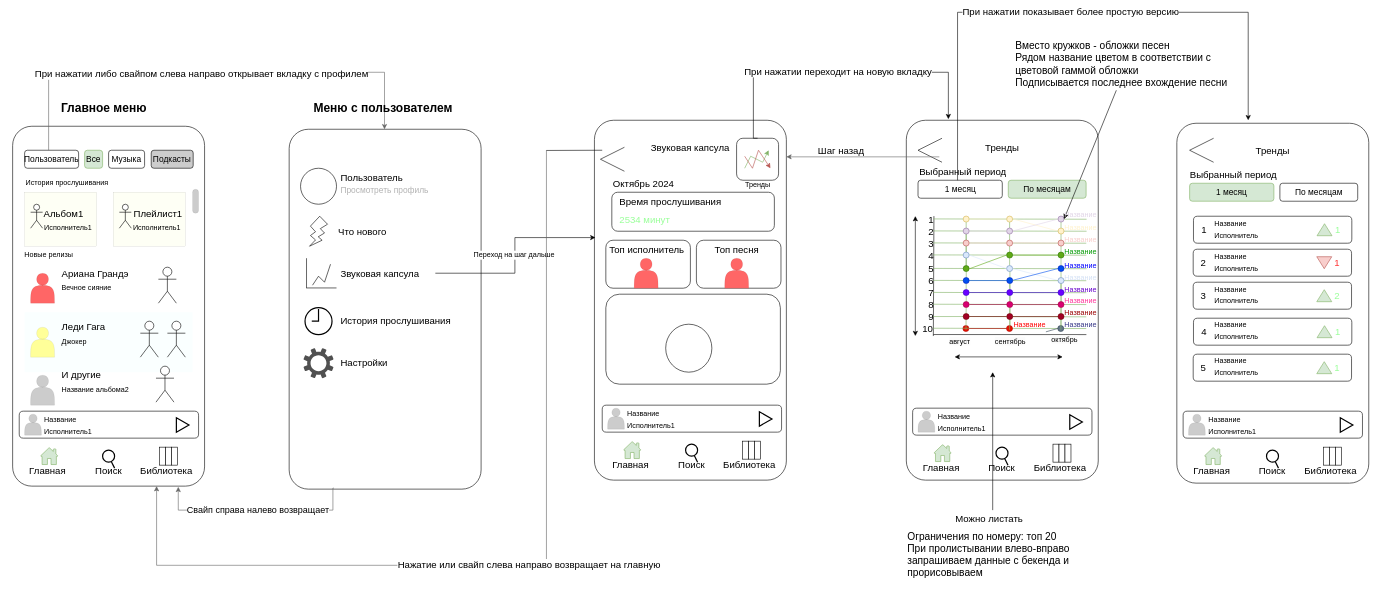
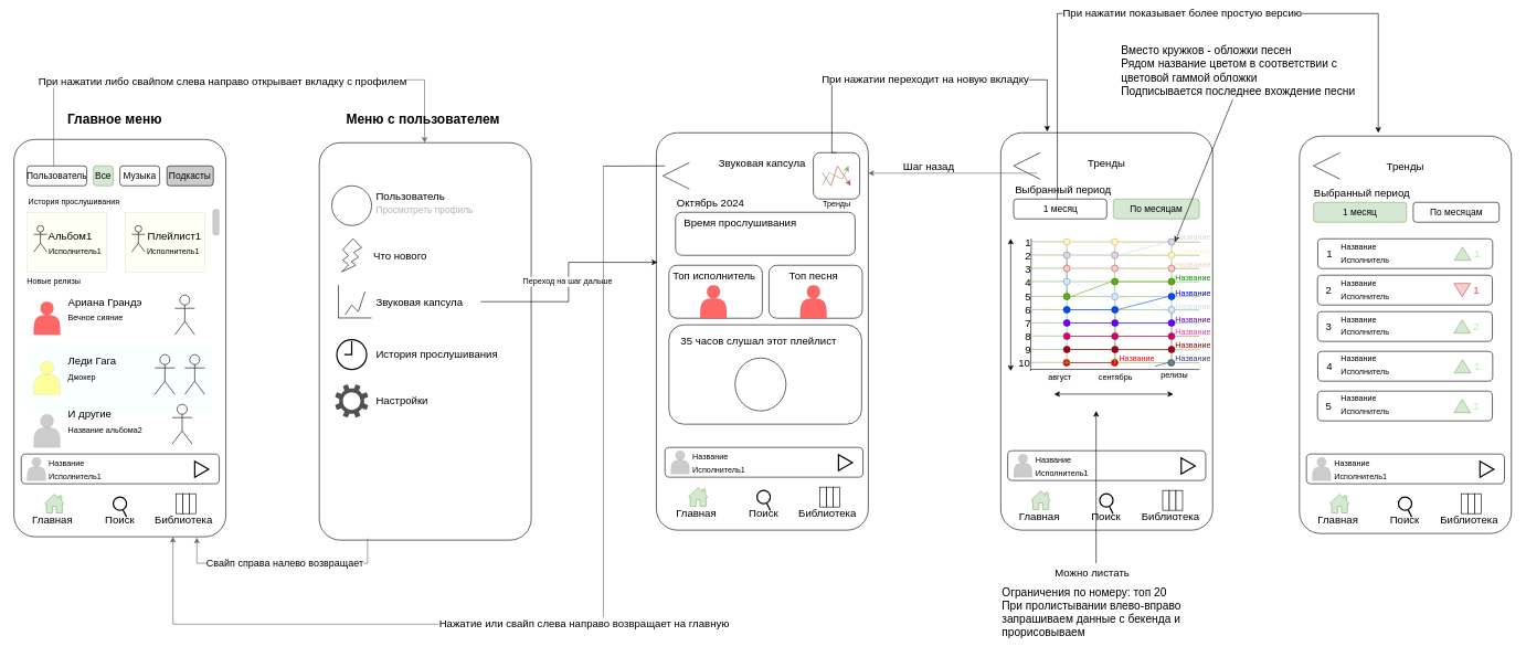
- <mxCell id="67" value="&lt;font color=&quot;#99ff99&quot;&gt;2534 минут&lt;/font&gt;" style="text;html=1;strokeColor=none;fillColor=none;align=left;verticalAlign=middle;whiteSpace=wrap;rounded=0;strokeWidth=1;fontSize=16;" parent="1" vertex="1"><mxGeometry x="1030" y="350" width="160" height="30" as="geometry" /></mxCell>
+ <mxCell id="75" value="35 часов слушал этот плейлист" style="text;html=1;strokeColor=none;fillColor=none;align=left;verticalAlign=middle;whiteSpace=wrap;rounded=0;strokeWidth=1;fontSize=16;" parent="1" vertex="1"><mxGeometry x="1025" y="500" width="255" height="30" as="geometry" /></mxCell>
- <mxCell id="131" value="&lt;span style=&quot;color: rgb(0, 0, 0); font-family: Helvetica; font-style: normal; font-variant-ligatures: normal; font-variant-caps: normal; font-weight: 400; letter-spacing: normal; orphans: 2; text-align: left; text-indent: 0px; text-transform: none; widows: 2; word-spacing: 0px; -webkit-text-stroke-width: 0px; white-space: normal; background-color: rgb(251, 251, 251); text-decoration-thickness: initial; text-decoration-style: initial; text-decoration-color: initial; float: none; display: inline !important;&quot;&gt;&lt;font style=&quot;font-size: 12px;&quot;&gt;октябрь&lt;/font&gt;&lt;/span&gt;" style="text;whiteSpace=wrap;html=1;" parent="1" vertex="1"><mxGeometry x="1749.78" y="552.25" width="60.75" height="40" as="geometry" /></mxCell>
+ <mxCell id="131" value="&lt;span style=&quot;color: rgb(0, 0, 0); font-family: Helvetica; font-style: normal; font-variant-ligatures: normal; font-variant-caps: normal; font-weight: 400; letter-spacing: normal; orphans: 2; text-align: left; text-indent: 0px; text-transform: none; widows: 2; word-spacing: 0px; -webkit-text-stroke-width: 0px; white-space: normal; background-color: rgb(251, 251, 251); text-decoration-thickness: initial; text-decoration-style: initial; text-decoration-color: initial; float: none; display: inline !important;&quot;&gt;&lt;font style=&quot;font-size: 12px;&quot;&gt;релизы&lt;/font&gt;&lt;/span&gt;" style="text;whiteSpace=wrap;html=1;" parent="1" vertex="1"><mxGeometry x="1749.78" y="552.25" width="60.75" height="40" as="geometry" /></mxCell>
